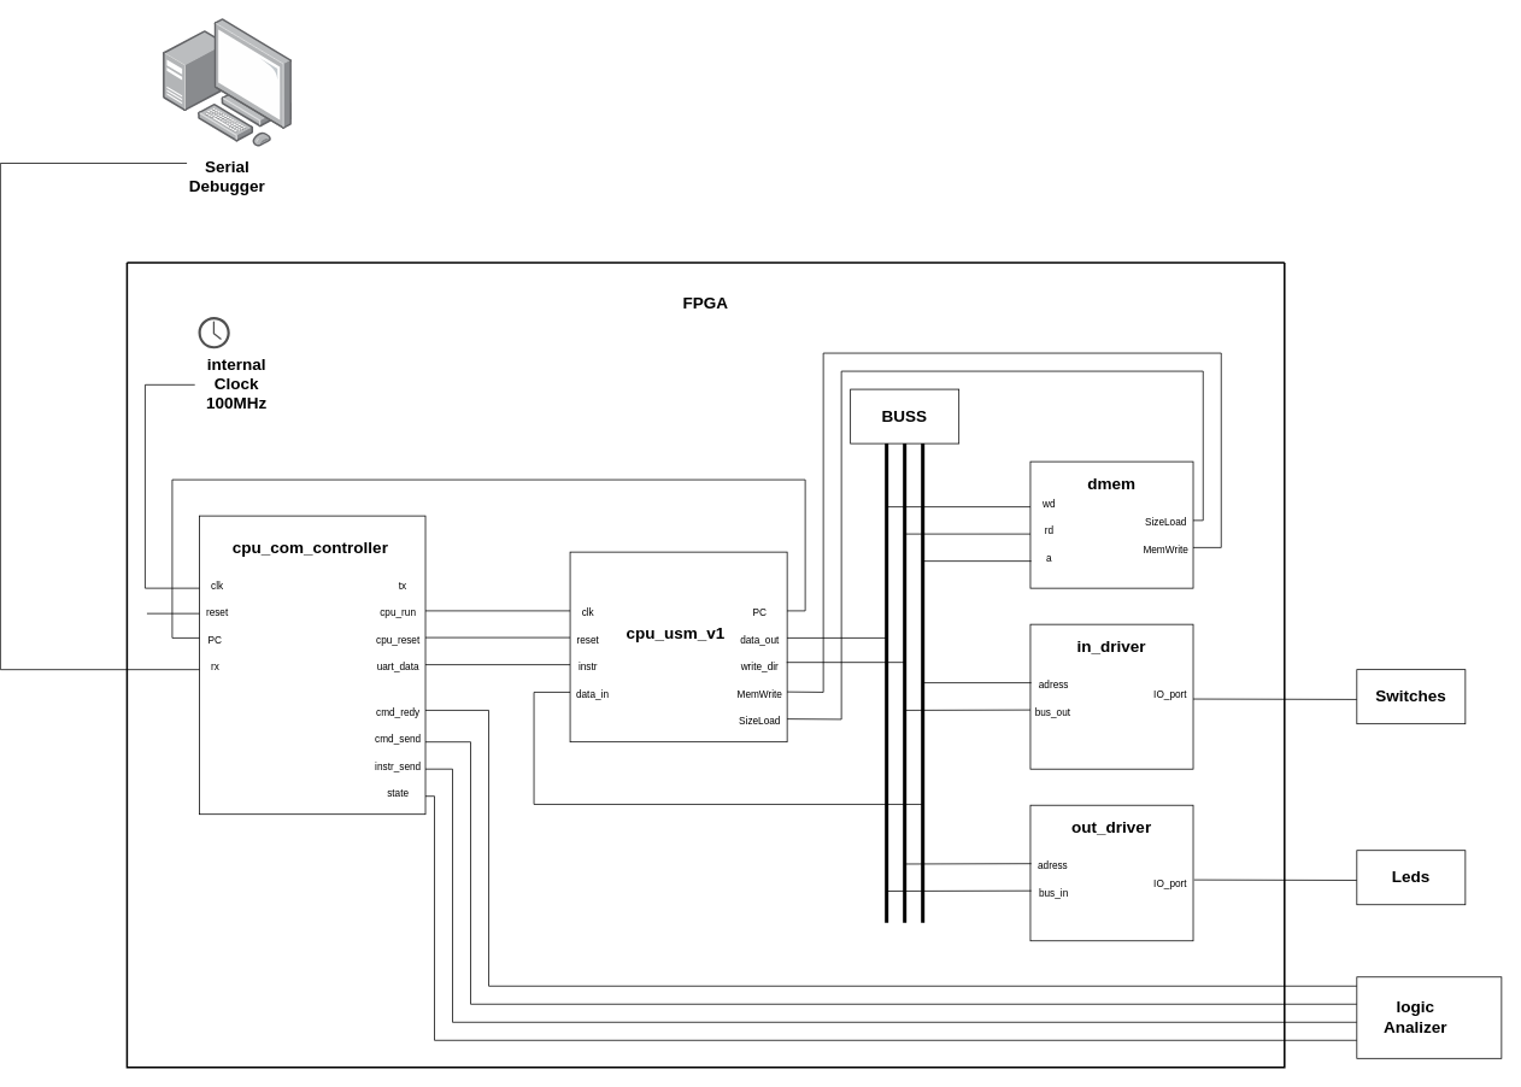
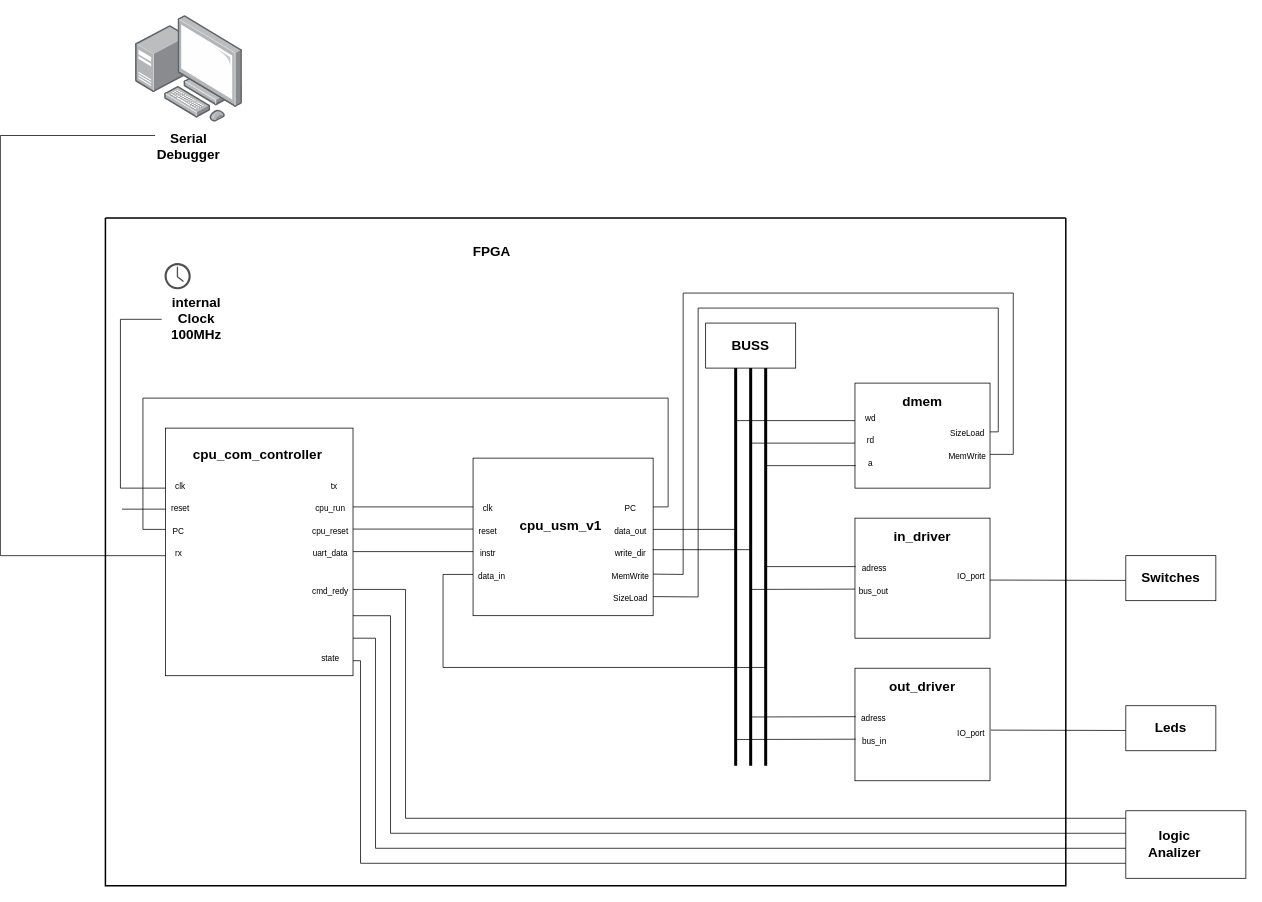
- <mxCell id="65" value="&lt;font style=&quot;font-size: 18px&quot;&gt;&lt;b&gt;FPGA&lt;/b&gt;&lt;/font&gt;" style="text;html=1;strokeColor=none;fillColor=none;align=center;verticalAlign=middle;whiteSpace=wrap;rounded=0;" parent="64" vertex="1"><mxGeometry x="595" y="30" width="90" height="30" as="geometry" /></mxCell>
+ <mxCell id="65" value="&lt;font style=&quot;font-size: 18px&quot;&gt;&lt;b&gt;FPGA&lt;/b&gt;&lt;/font&gt;" style="text;html=1;strokeColor=none;fillColor=none;align=center;verticalAlign=middle;whiteSpace=wrap;rounded=0;" parent="64" vertex="1"><mxGeometry x="470" y="30" width="90" height="30" as="geometry" /></mxCell>
- <mxCell id="28" value="&lt;font style=&quot;font-size: 11px&quot;&gt;cmd_send&lt;/font&gt;" style="text;html=1;strokeColor=none;fillColor=none;align=center;verticalAlign=middle;whiteSpace=wrap;rounded=0;fontSize=18;" parent="1" vertex="1"><mxGeometry x="290" y="800" width="60" height="30" as="geometry" /></mxCell>
- <mxCell id="29" value="&lt;font style=&quot;font-size: 11px&quot;&gt;instr_send&lt;/font&gt;" style="text;html=1;strokeColor=none;fillColor=none;align=center;verticalAlign=middle;whiteSpace=wrap;rounded=0;fontSize=18;" parent="1" vertex="1"><mxGeometry x="290" y="830" width="60" height="30" as="geometry" /></mxCell>
